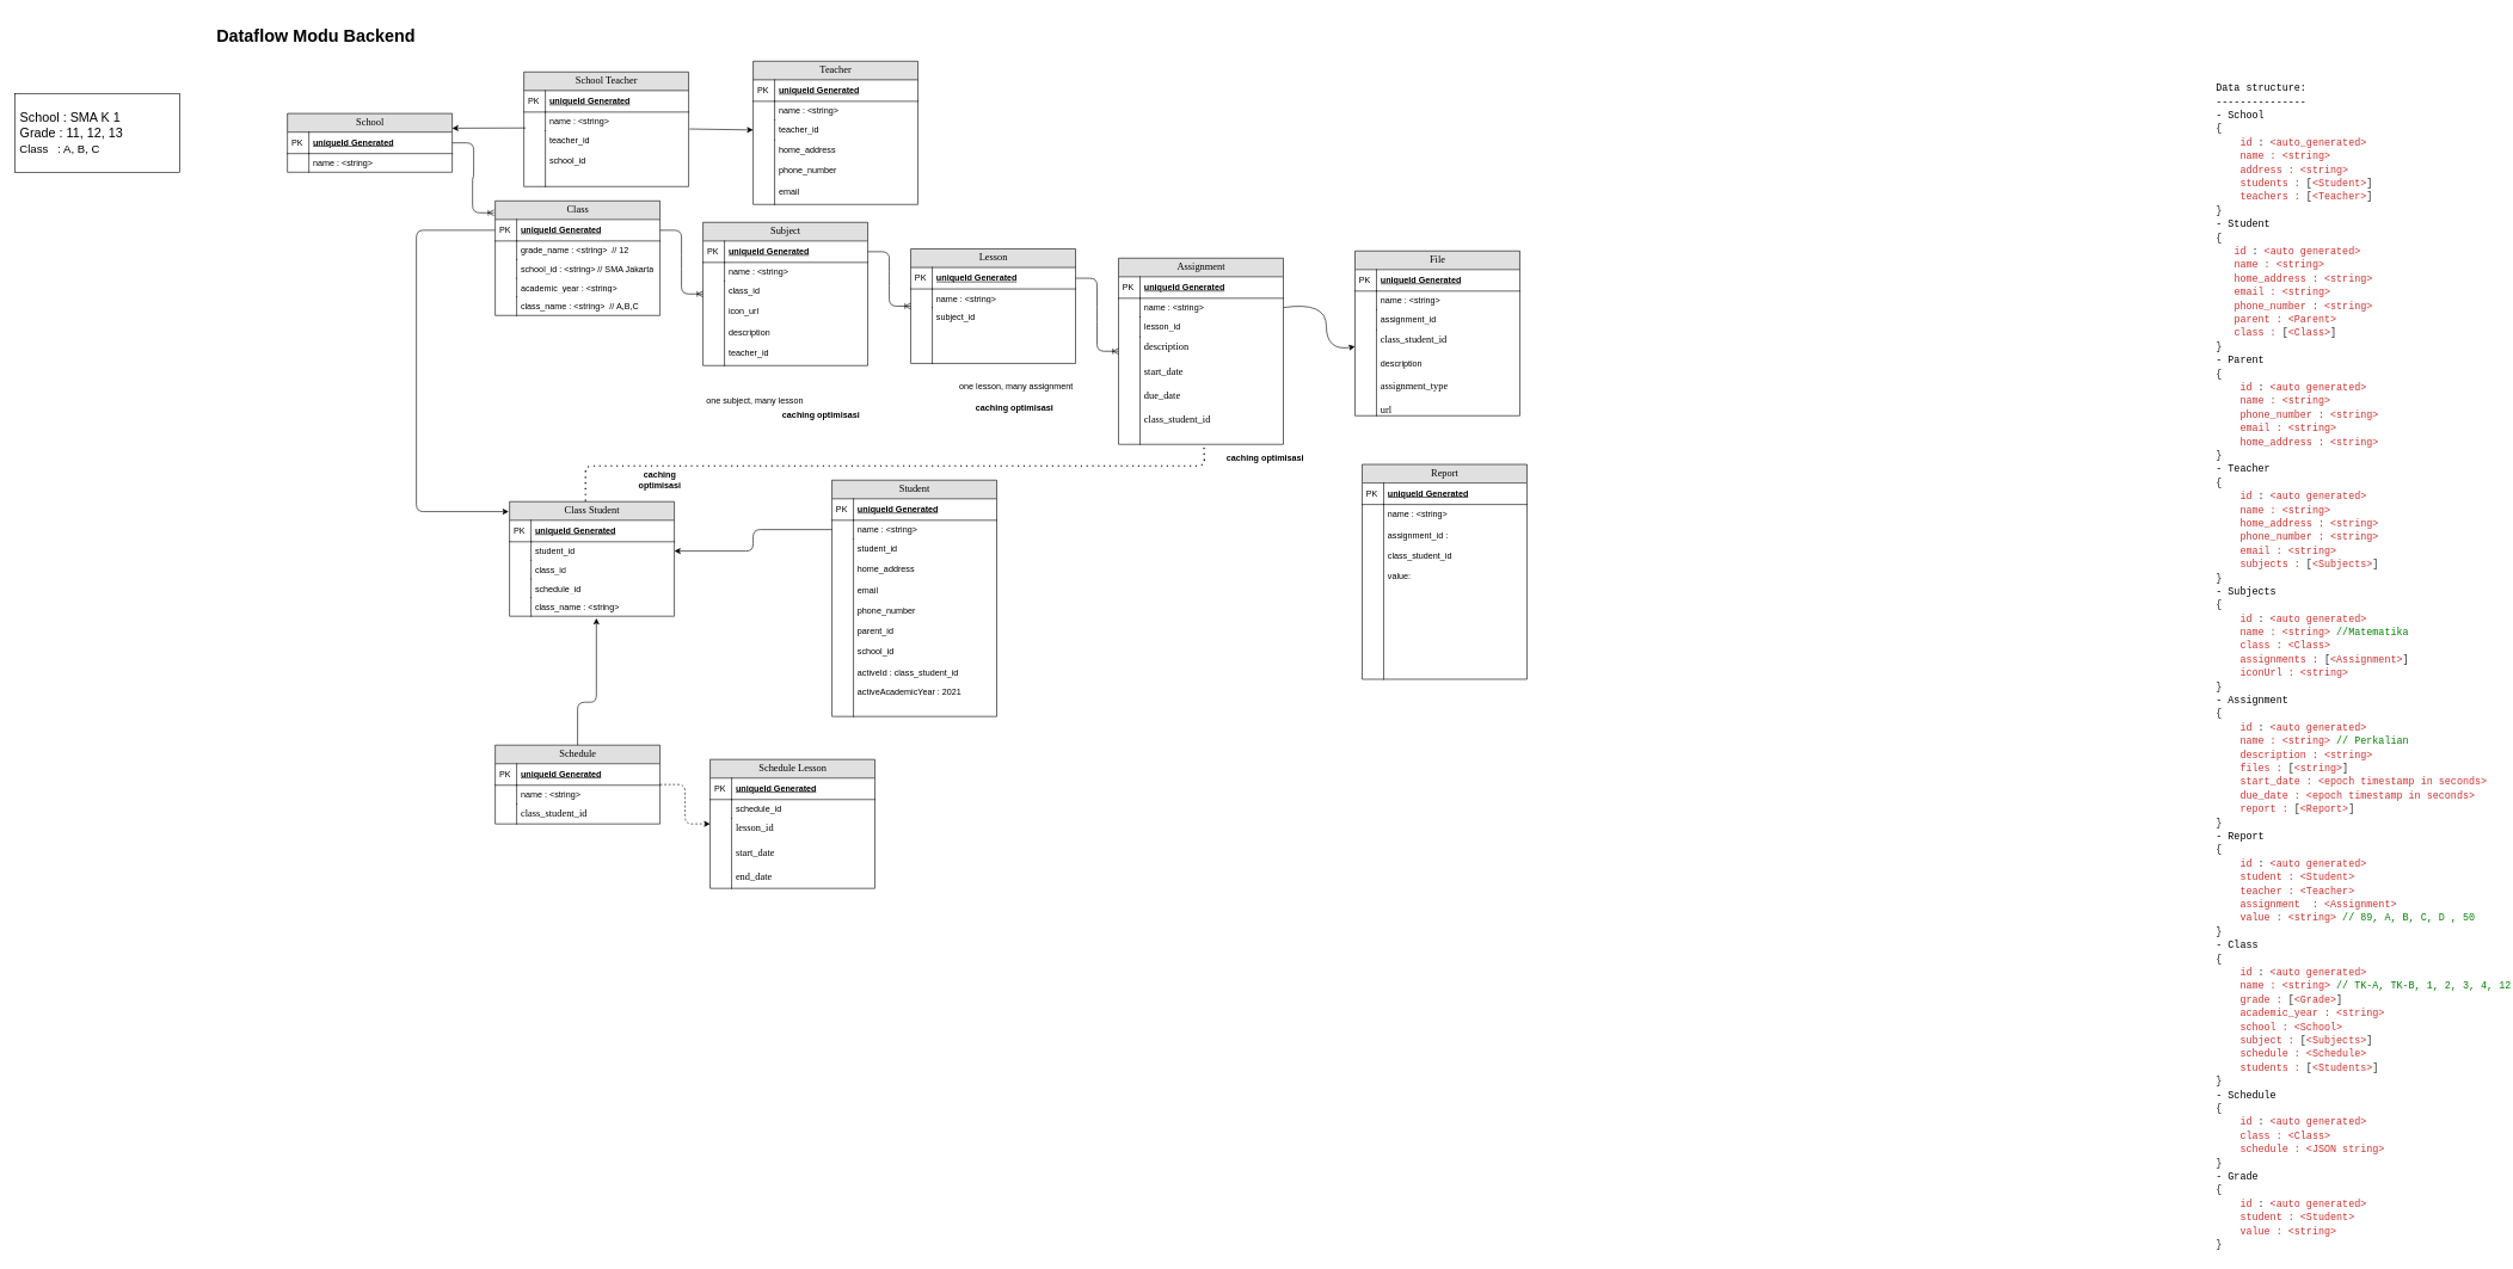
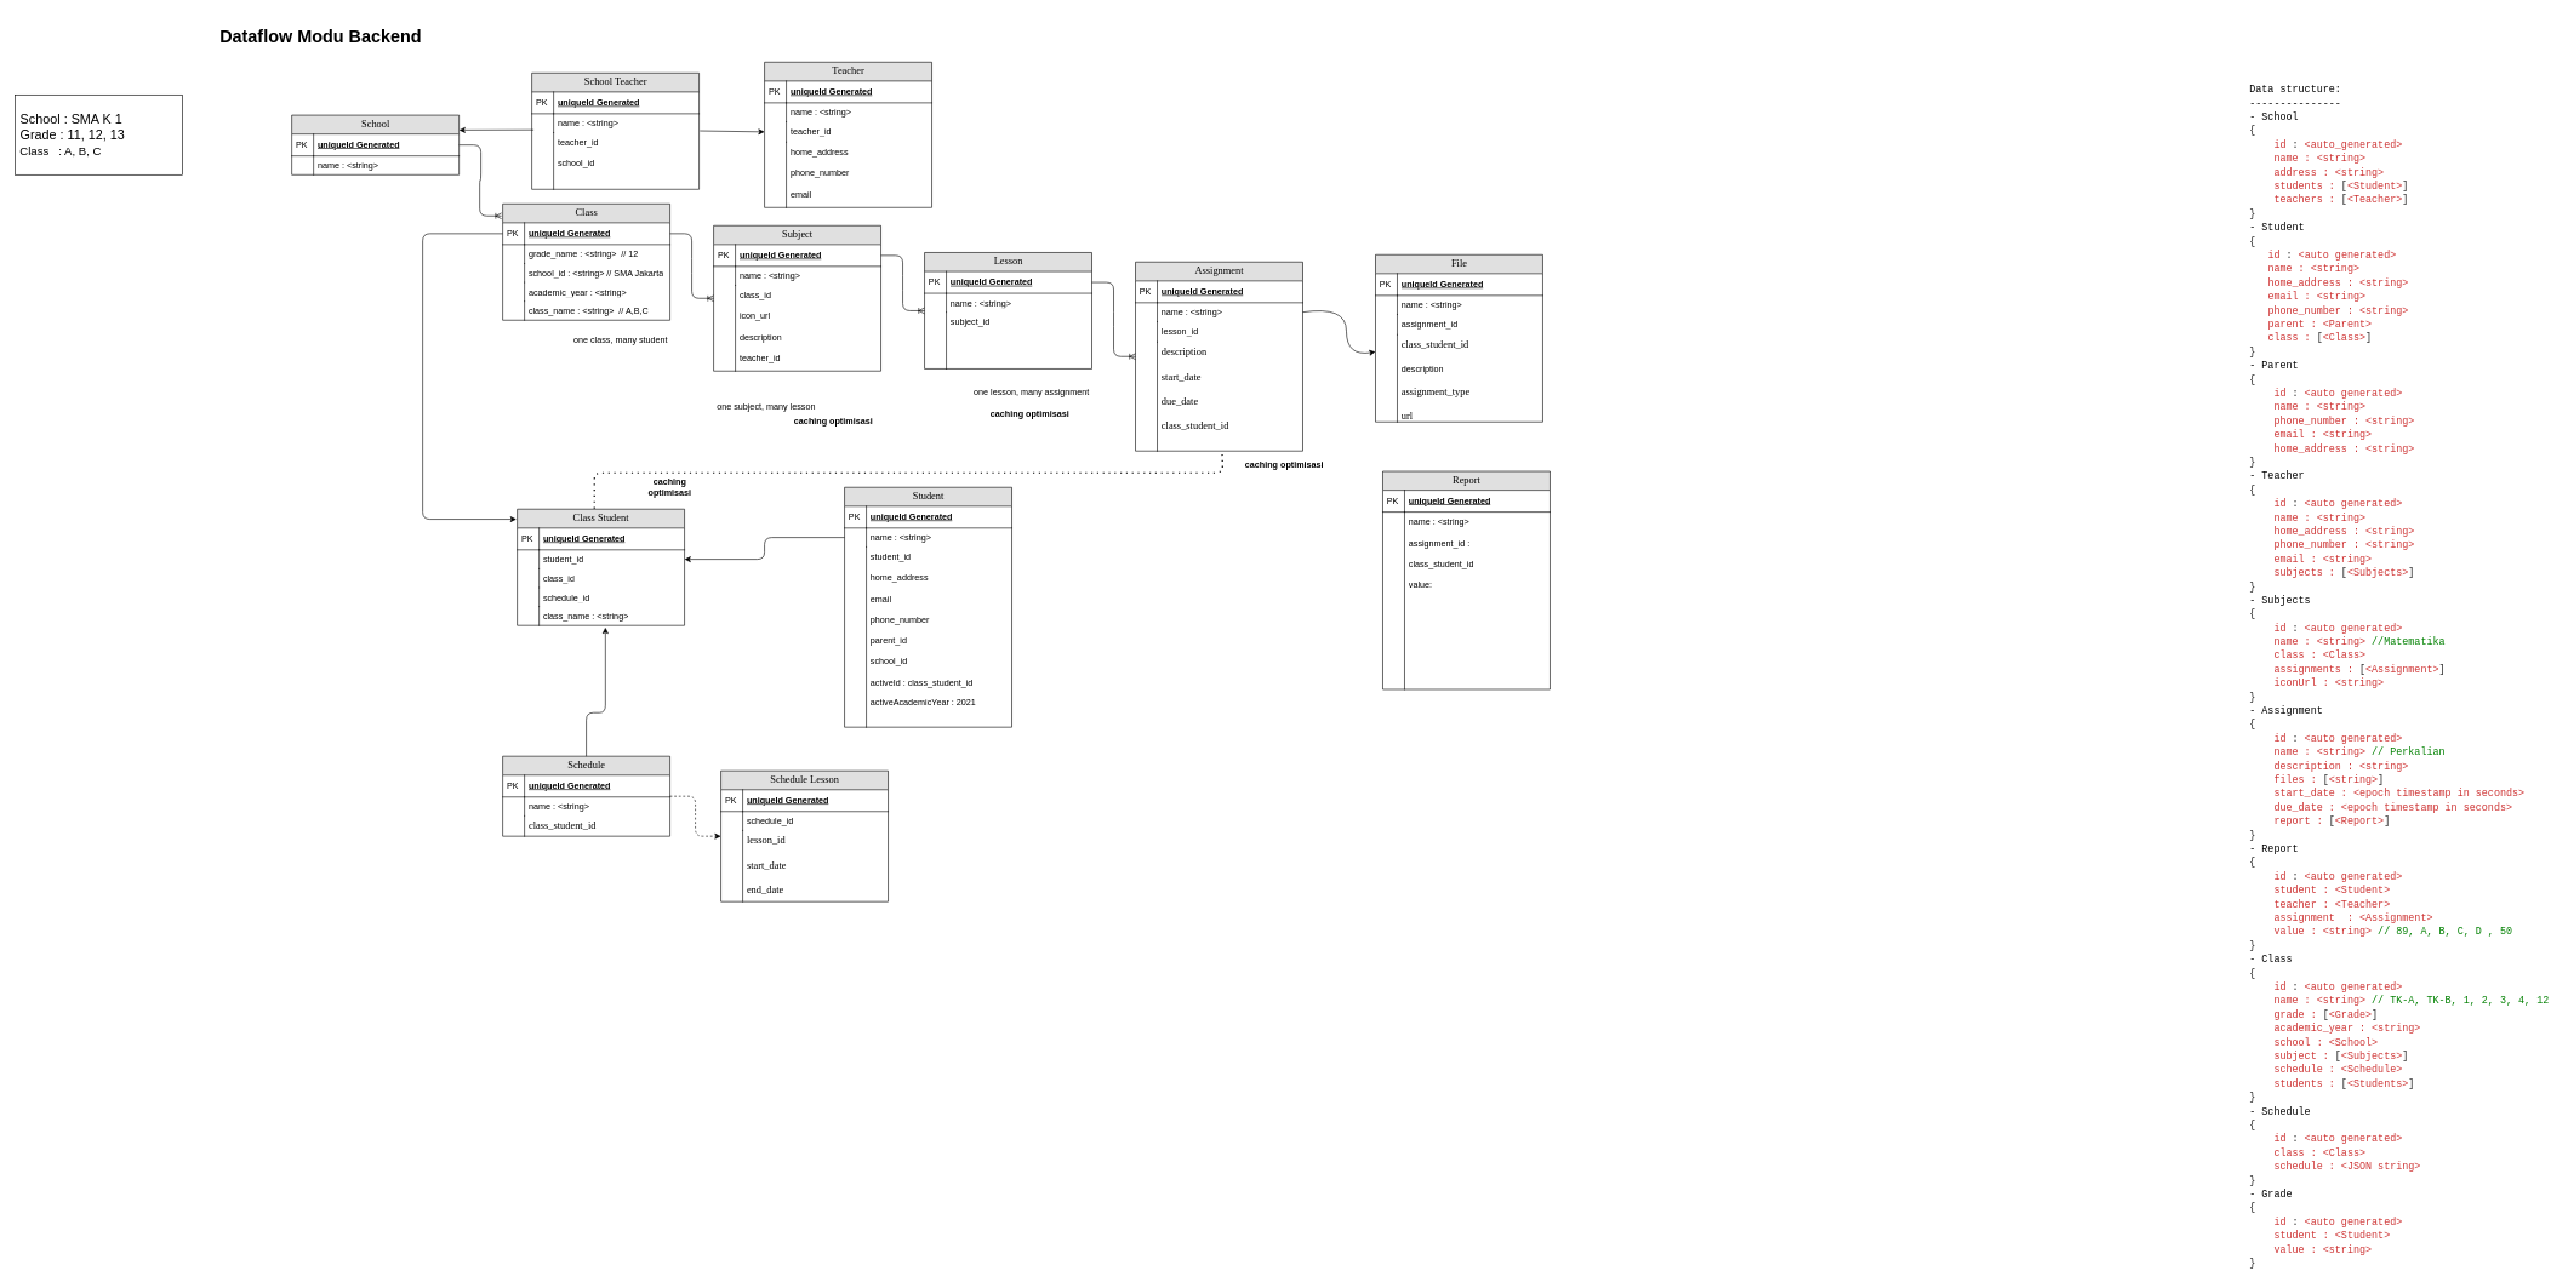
+ <mxCell id="69" value="one class, many student" style="text;html=1;strokeColor=none;fillColor=none;align=center;verticalAlign=middle;whiteSpace=wrap;rounded=0;" vertex="1" parent="1"><mxGeometry x="785" y="457" width="135" height="20" as="geometry" /></mxCell>
